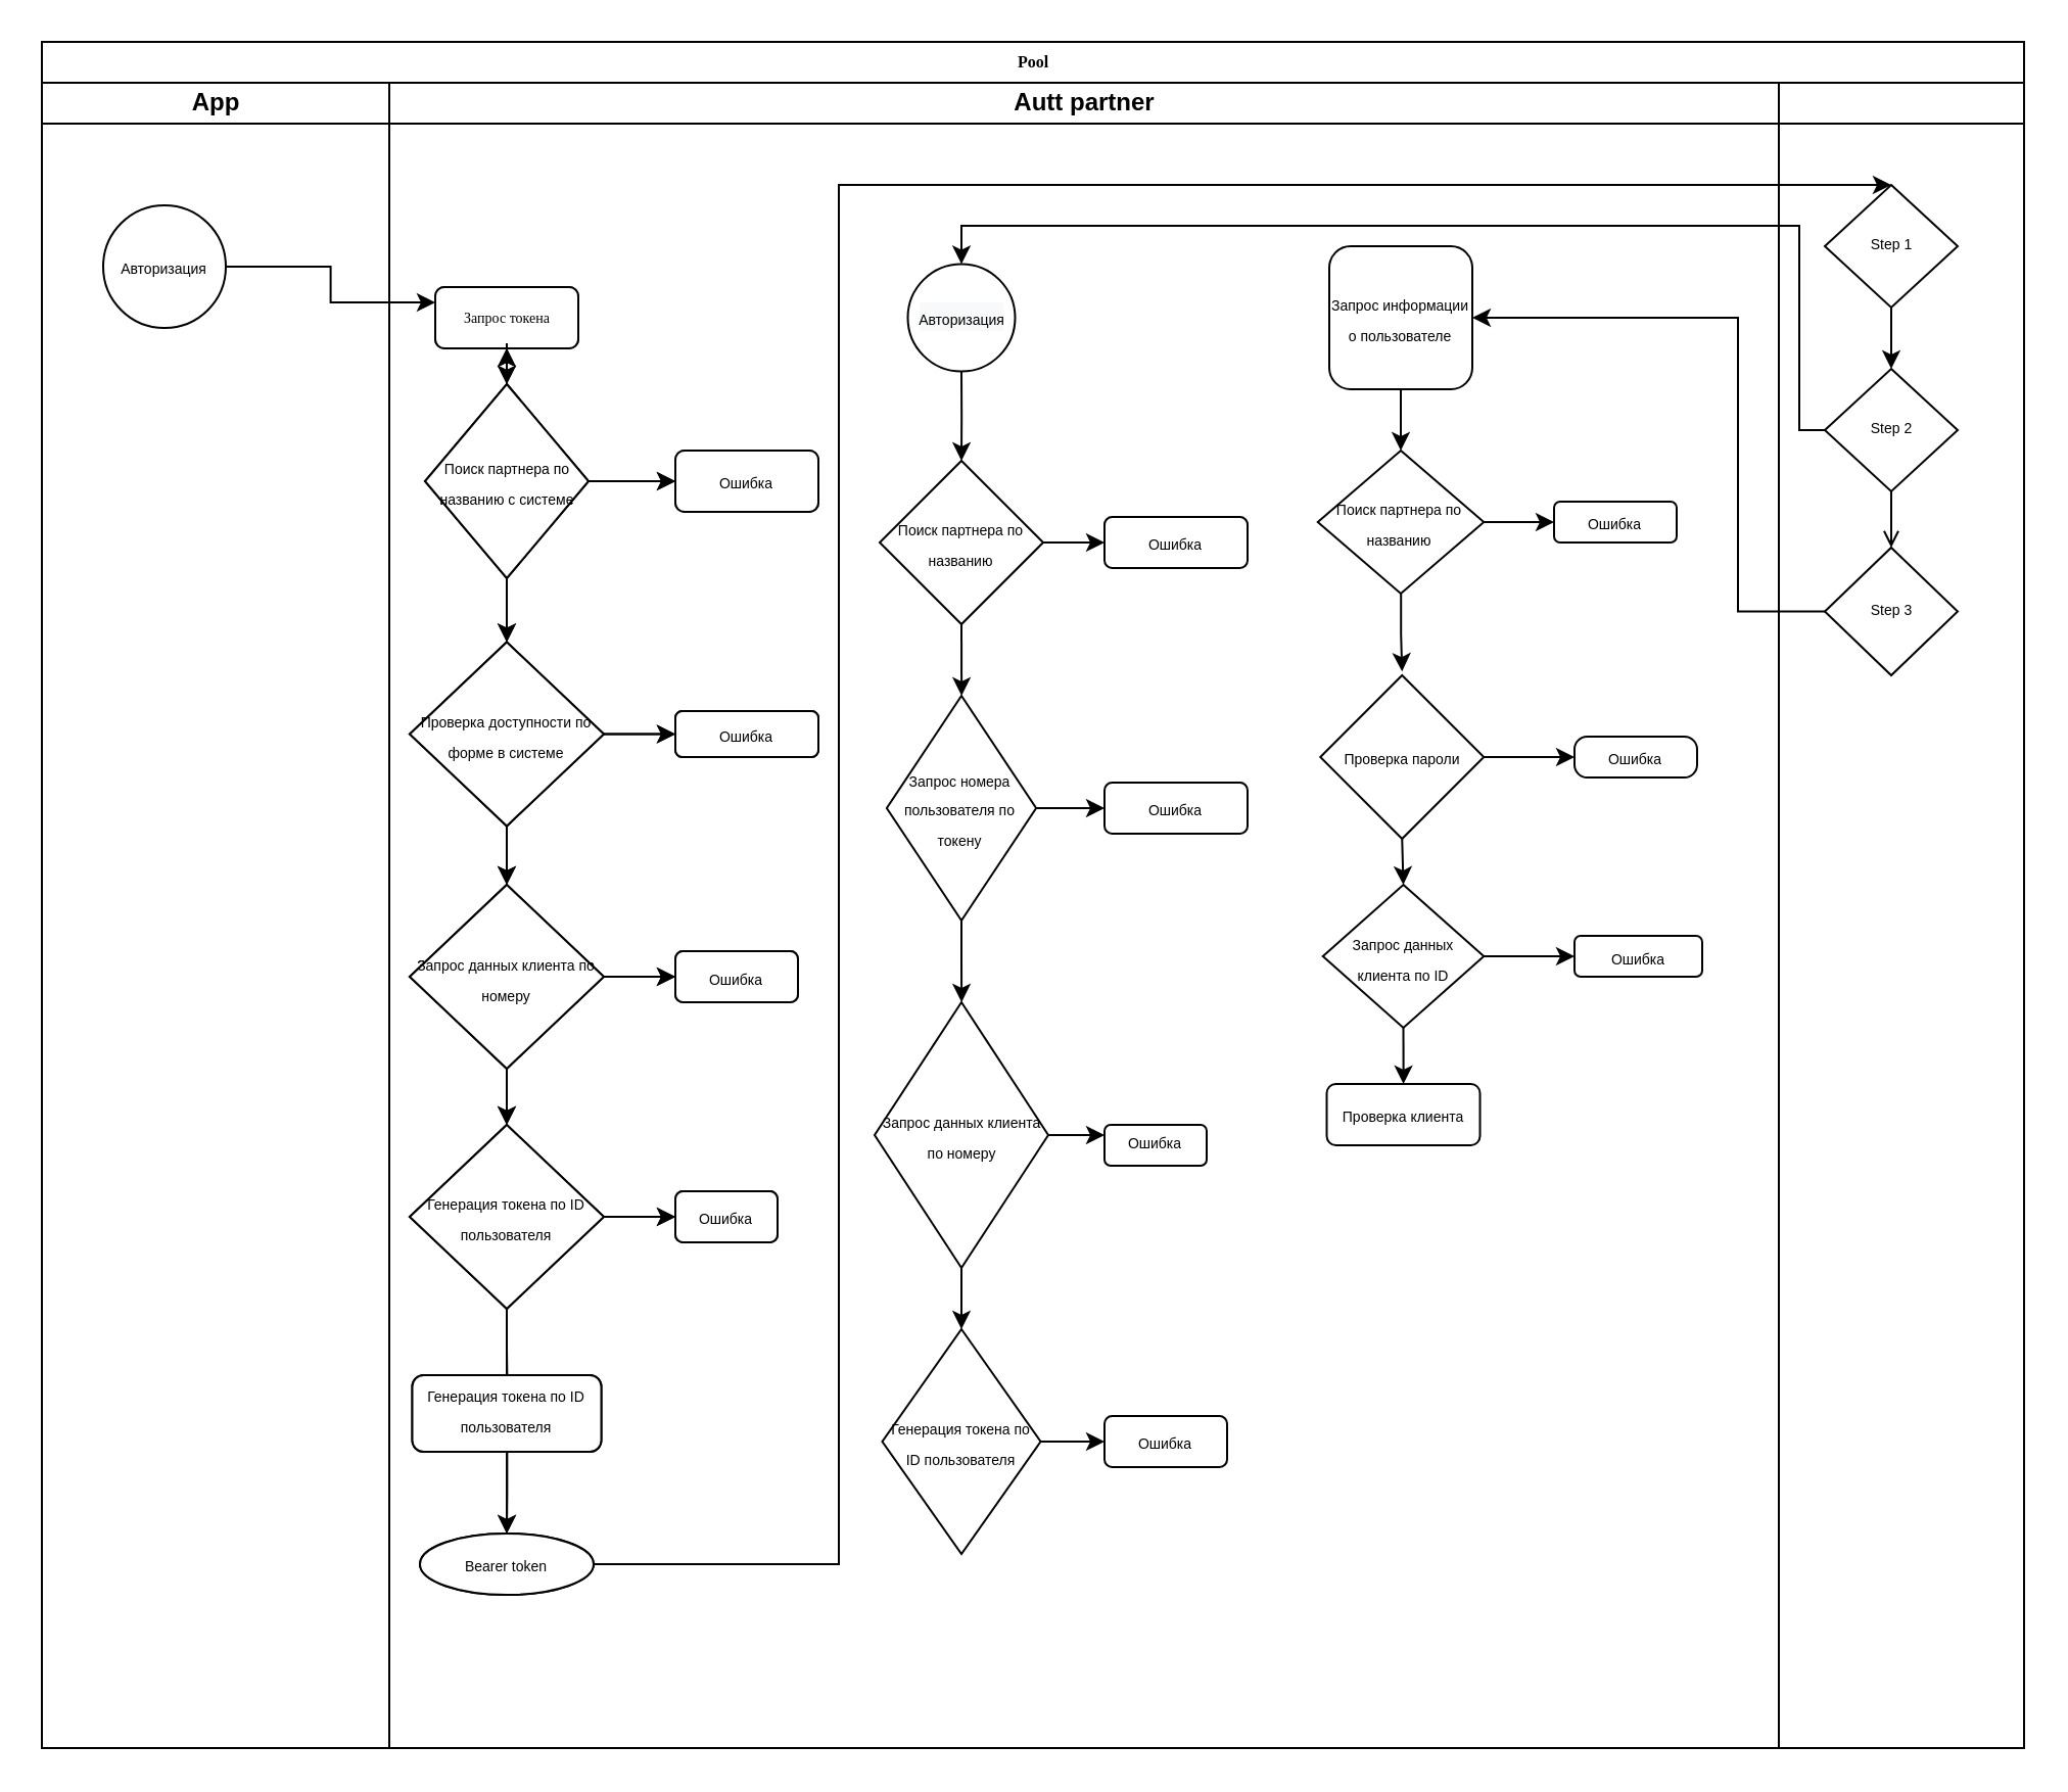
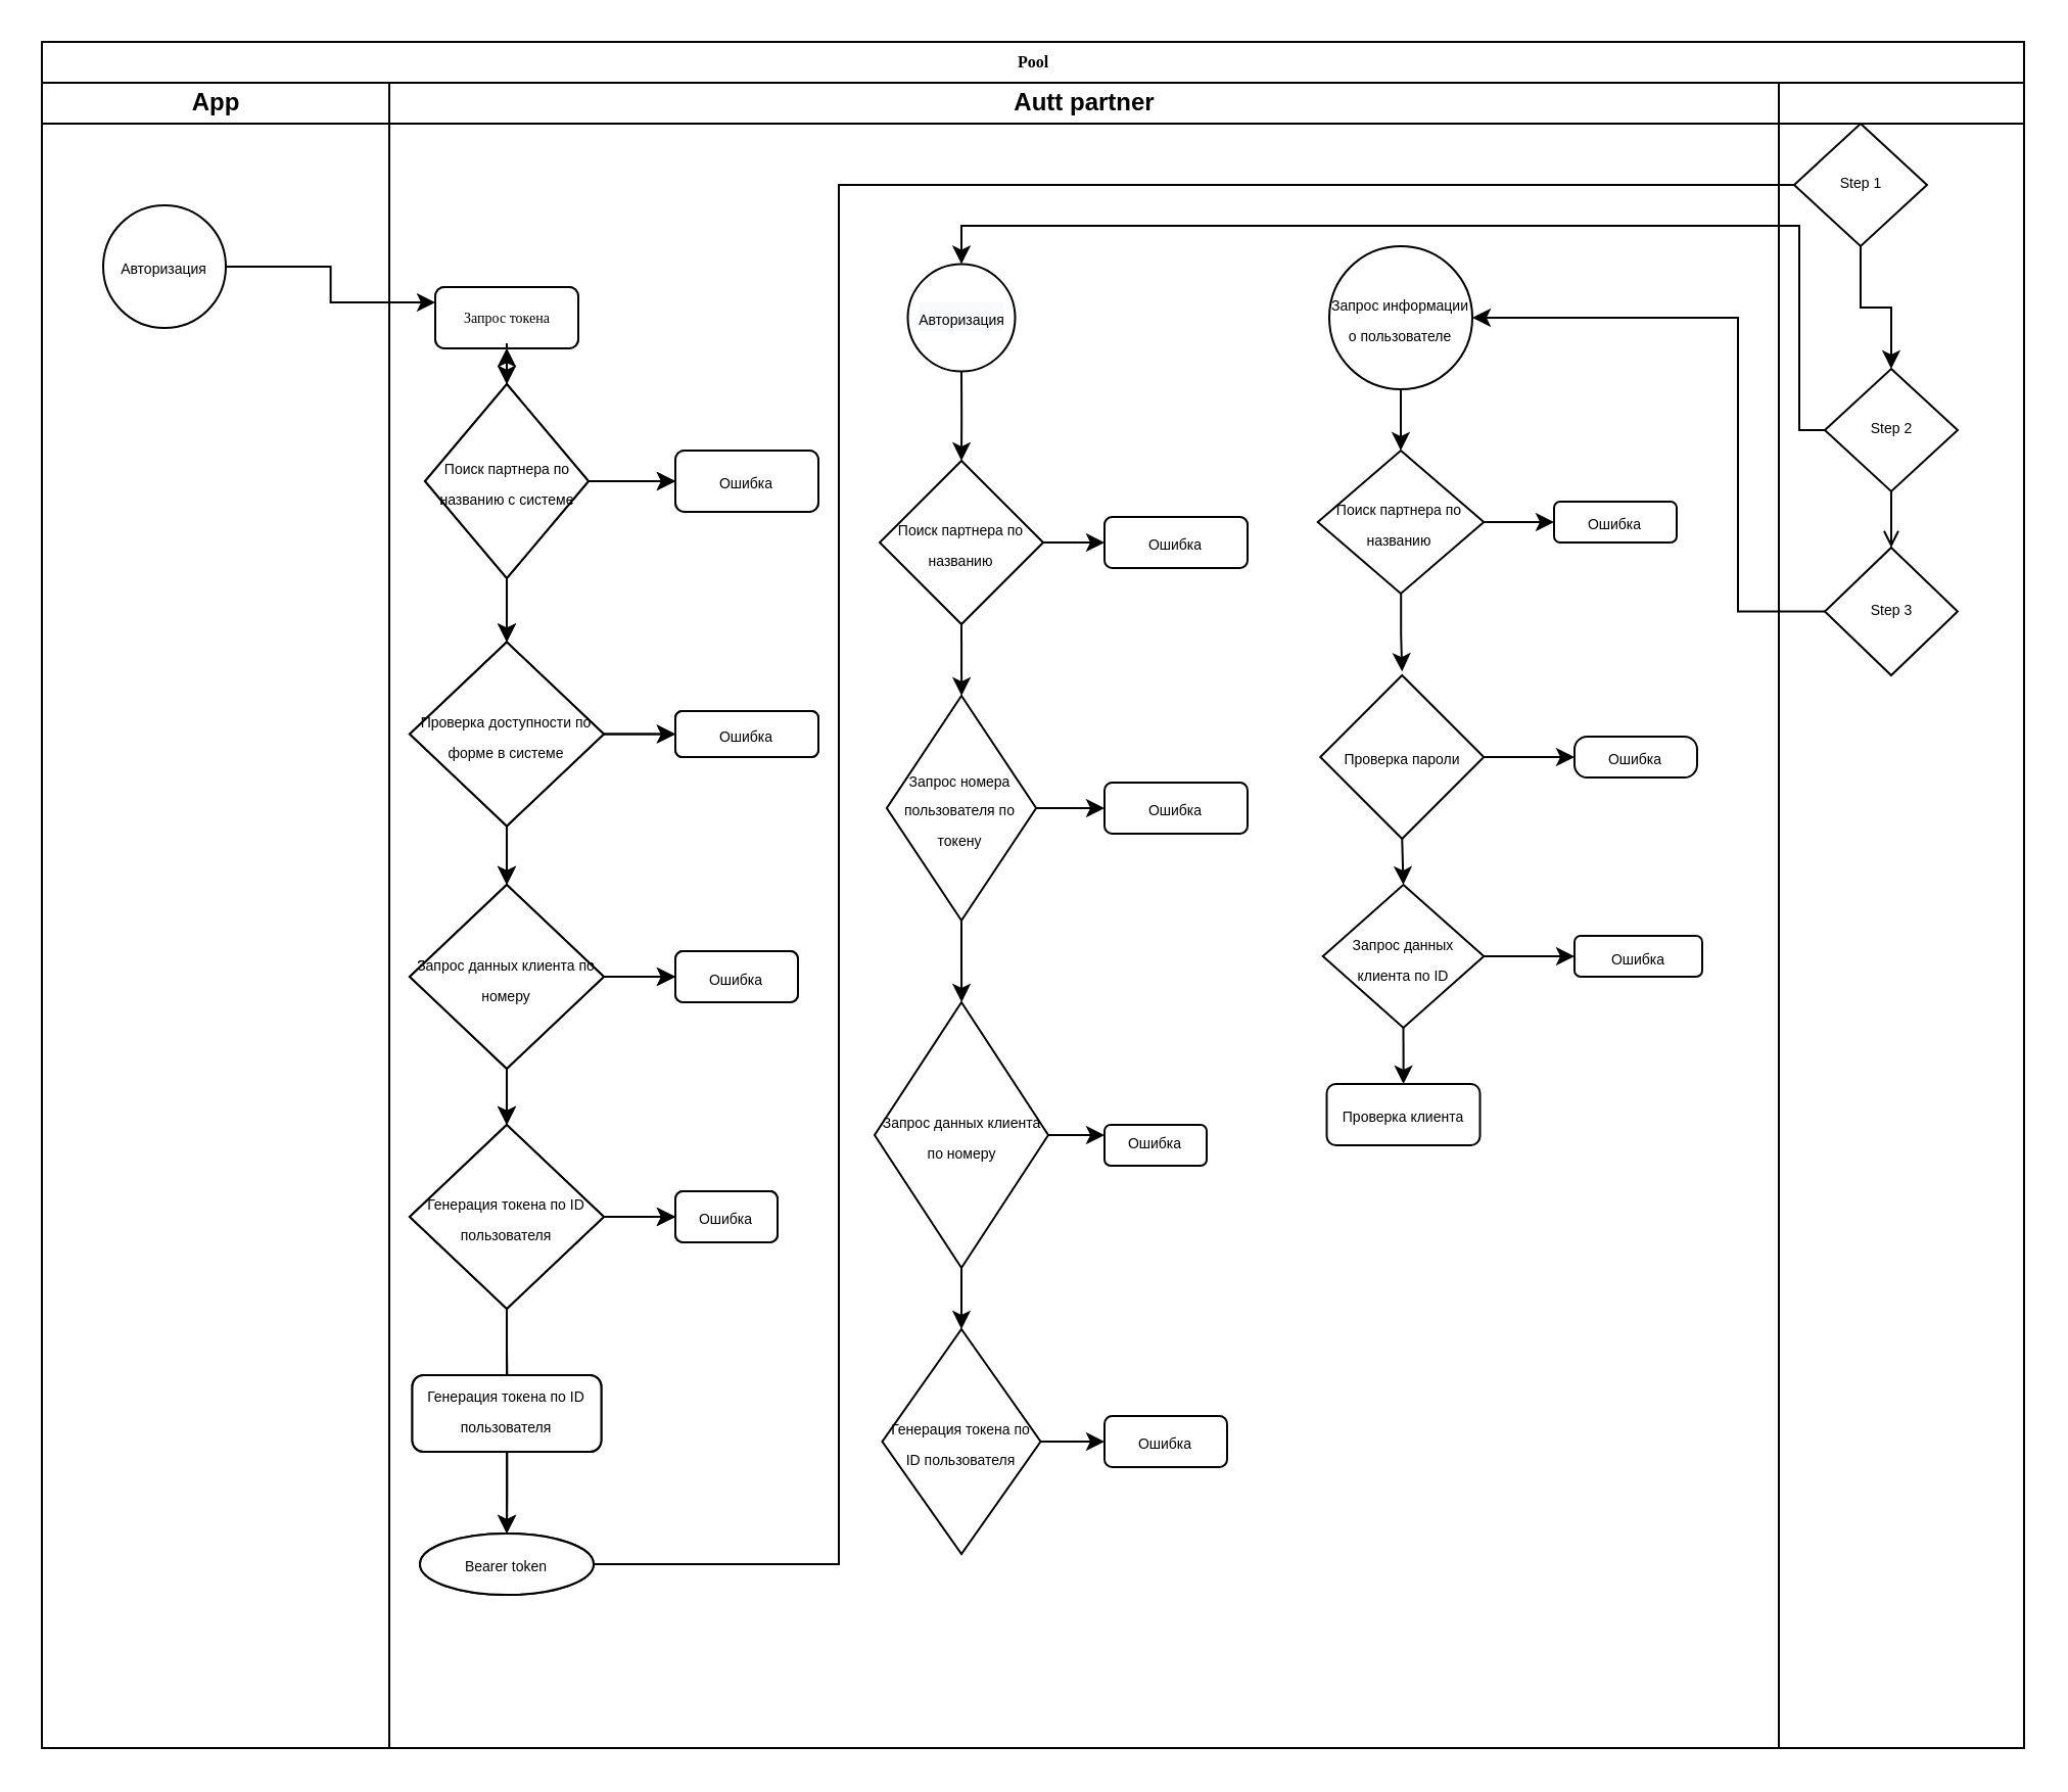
- <mxCell id="69" value="Step 1" style="rhombus;whiteSpace=wrap;html=1;fontSize=7;" parent="5" vertex="1"><mxGeometry x="702.5" y="50" width="65" height="60" as="geometry" /></mxCell>
+ <mxCell id="69" value="Step 1" style="rhombus;whiteSpace=wrap;html=1;fontSize=7;" parent="5" vertex="1"><mxGeometry x="687.5" y="20" width="65" height="60" as="geometry" /></mxCell>
- <mxCell id="90" value="&lt;font style=&quot;font-size: 7px;&quot;&gt;Запрос информации о пользователе&lt;/font&gt;" style="whiteSpace=wrap;html=1;aspect=fixed;rounded=1;" parent="1" vertex="1"><mxGeometry x="650" y="120" width="70" height="70" as="geometry" /></mxCell>
+ <mxCell id="90" value="&lt;font style=&quot;font-size: 7px;&quot;&gt;Запрос информации о пользователе&lt;/font&gt;" style="ellipse;whiteSpace=wrap;html=1;aspect=fixed;" parent="1" vertex="1"><mxGeometry x="650" y="120" width="70" height="70" as="geometry" /></mxCell>
